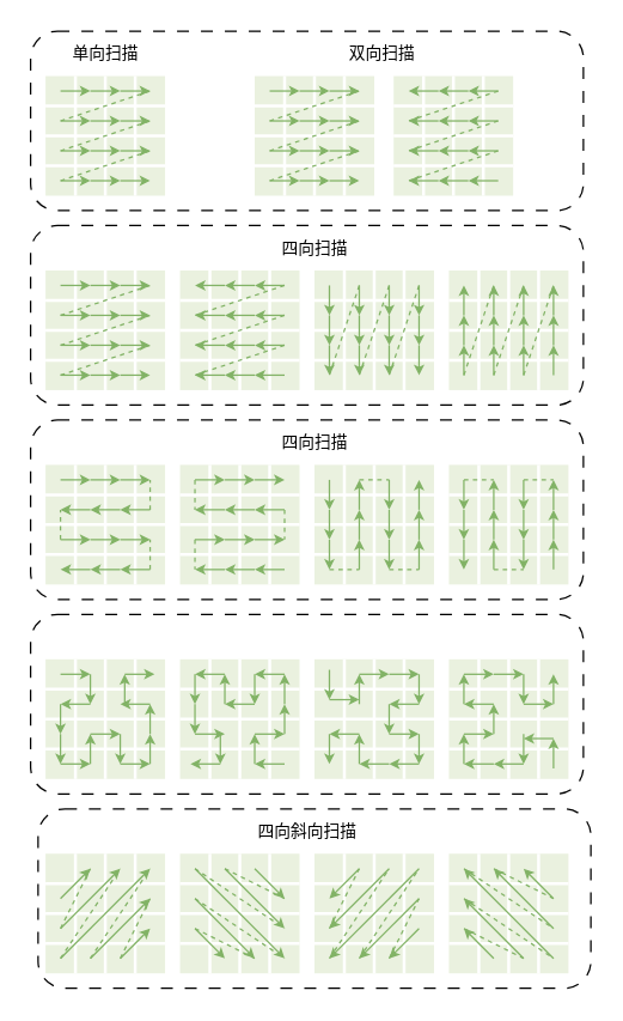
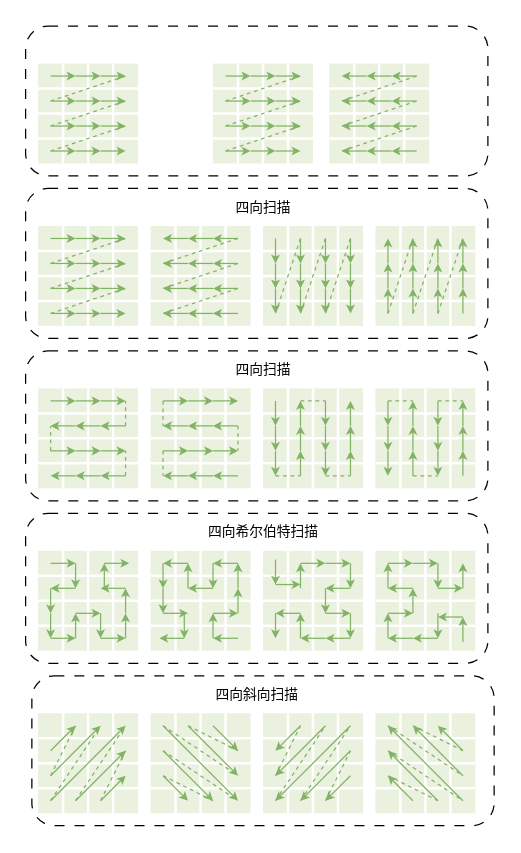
- <mxCell id="439" value="单向扫描" style="text;html=1;align=center;verticalAlign=middle;resizable=0;points=[];autosize=1;strokeColor=none;fillColor=none;fontFamily=Helvetica;fontSize=11;" vertex="1" parent="1"><mxGeometry x="35" y="20" width="70" height="30" as="geometry" /></mxCell>
- <mxCell id="440" value="双向扫描" style="text;html=1;align=center;verticalAlign=middle;resizable=0;points=[];autosize=1;strokeColor=none;fillColor=none;fontFamily=Helvetica;fontSize=11;" vertex="1" parent="1"><mxGeometry x="220" y="20" width="70" height="30" as="geometry" /></mxCell>
+ <mxCell id="446" value="四向希尔伯特扫描" style="text;html=1;align=center;verticalAlign=middle;resizable=0;points=[];autosize=1;strokeColor=none;fillColor=none;fontFamily=Helvetica;fontSize=11;" vertex="1" parent="1"><mxGeometry x="155" y="410" width="110" height="30" as="geometry" /></mxCell>
